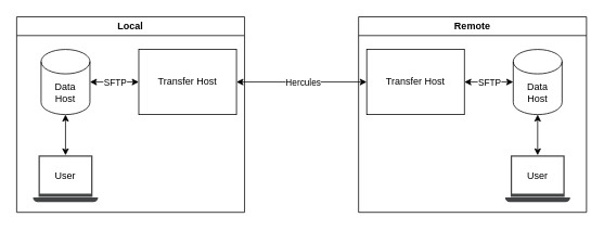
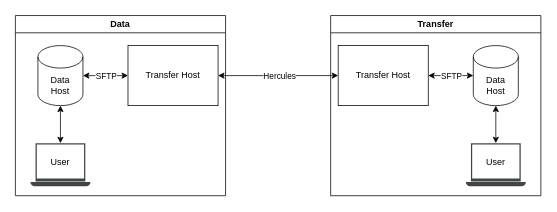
- <mxCell id="12" value="Local" style="swimlane;whiteSpace=wrap;html=1;" vertex="1" parent="1"><mxGeometry x="20" y="20" width="280" height="240" as="geometry" /></mxCell>
+ <mxCell id="12" value="Data" style="swimlane;whiteSpace=wrap;html=1;" vertex="1" parent="1"><mxGeometry x="20" y="20" width="280" height="240" as="geometry" /></mxCell>
- <mxCell id="16" value="Remote" style="swimlane;whiteSpace=wrap;html=1;" vertex="1" parent="1"><mxGeometry x="440" y="20" width="280" height="240" as="geometry" /></mxCell>
+ <mxCell id="16" value="Transfer" style="swimlane;whiteSpace=wrap;html=1;" vertex="1" parent="1"><mxGeometry x="440" y="20" width="280" height="240" as="geometry" /></mxCell>
